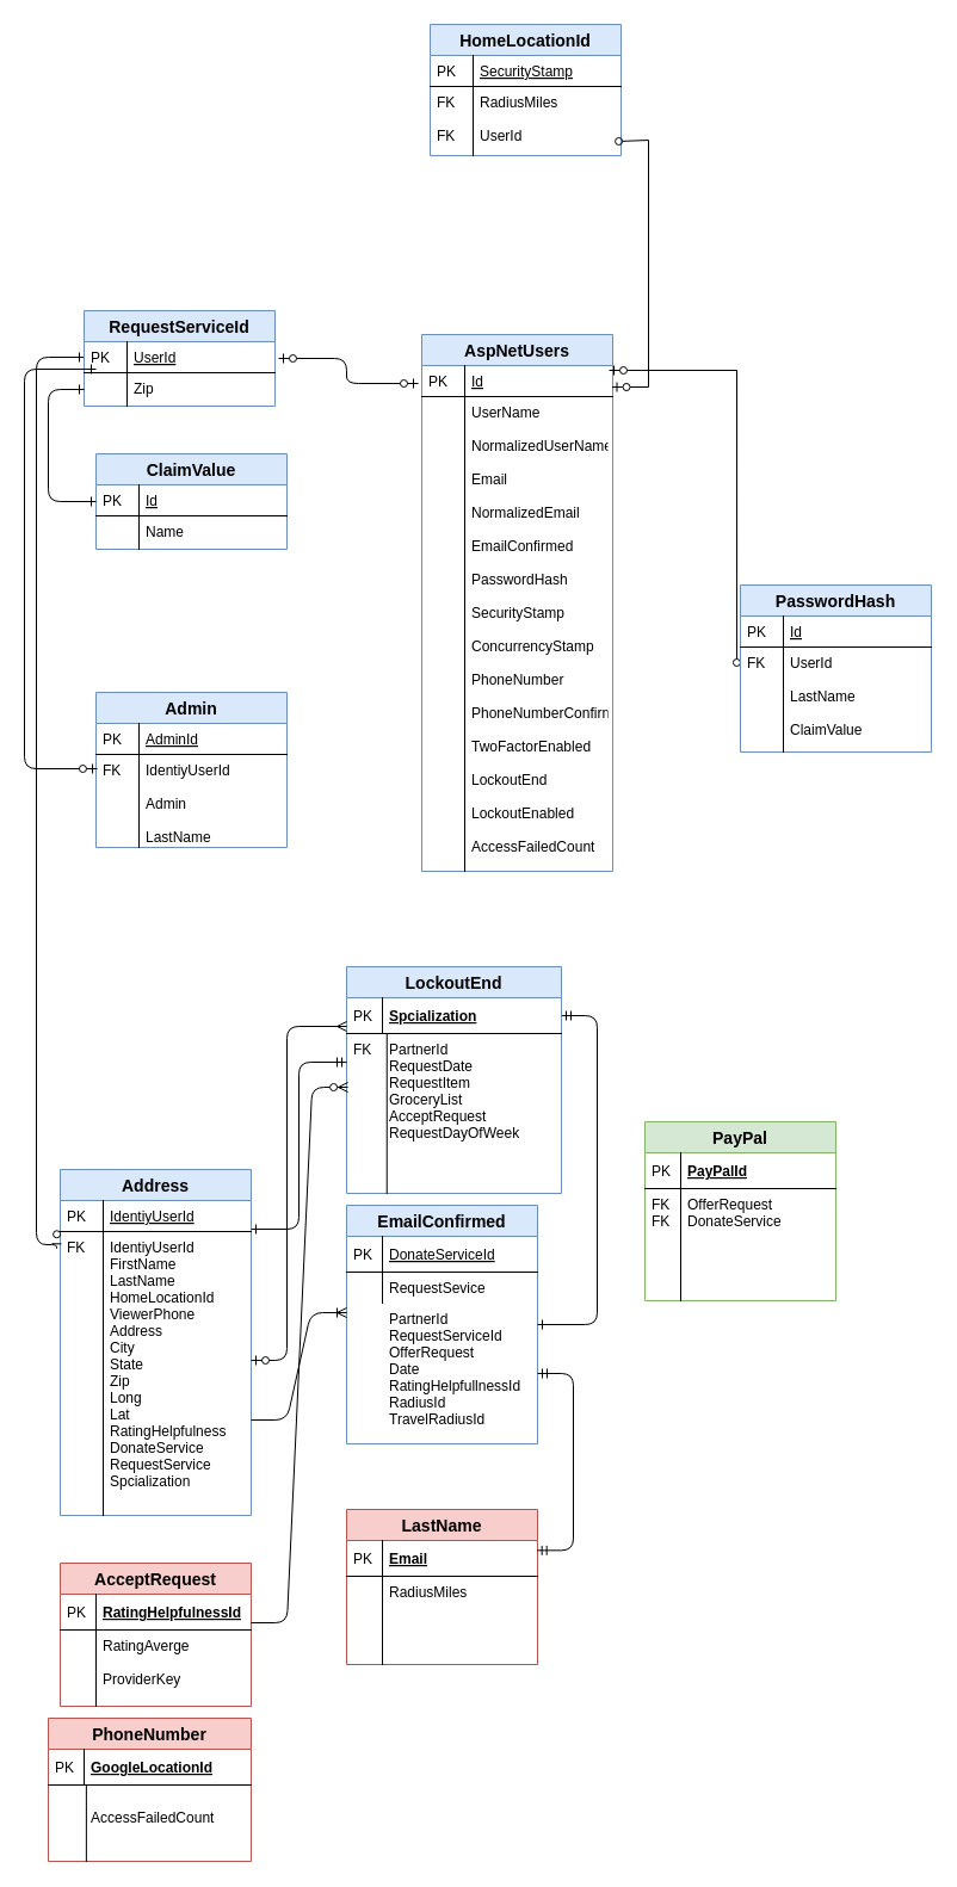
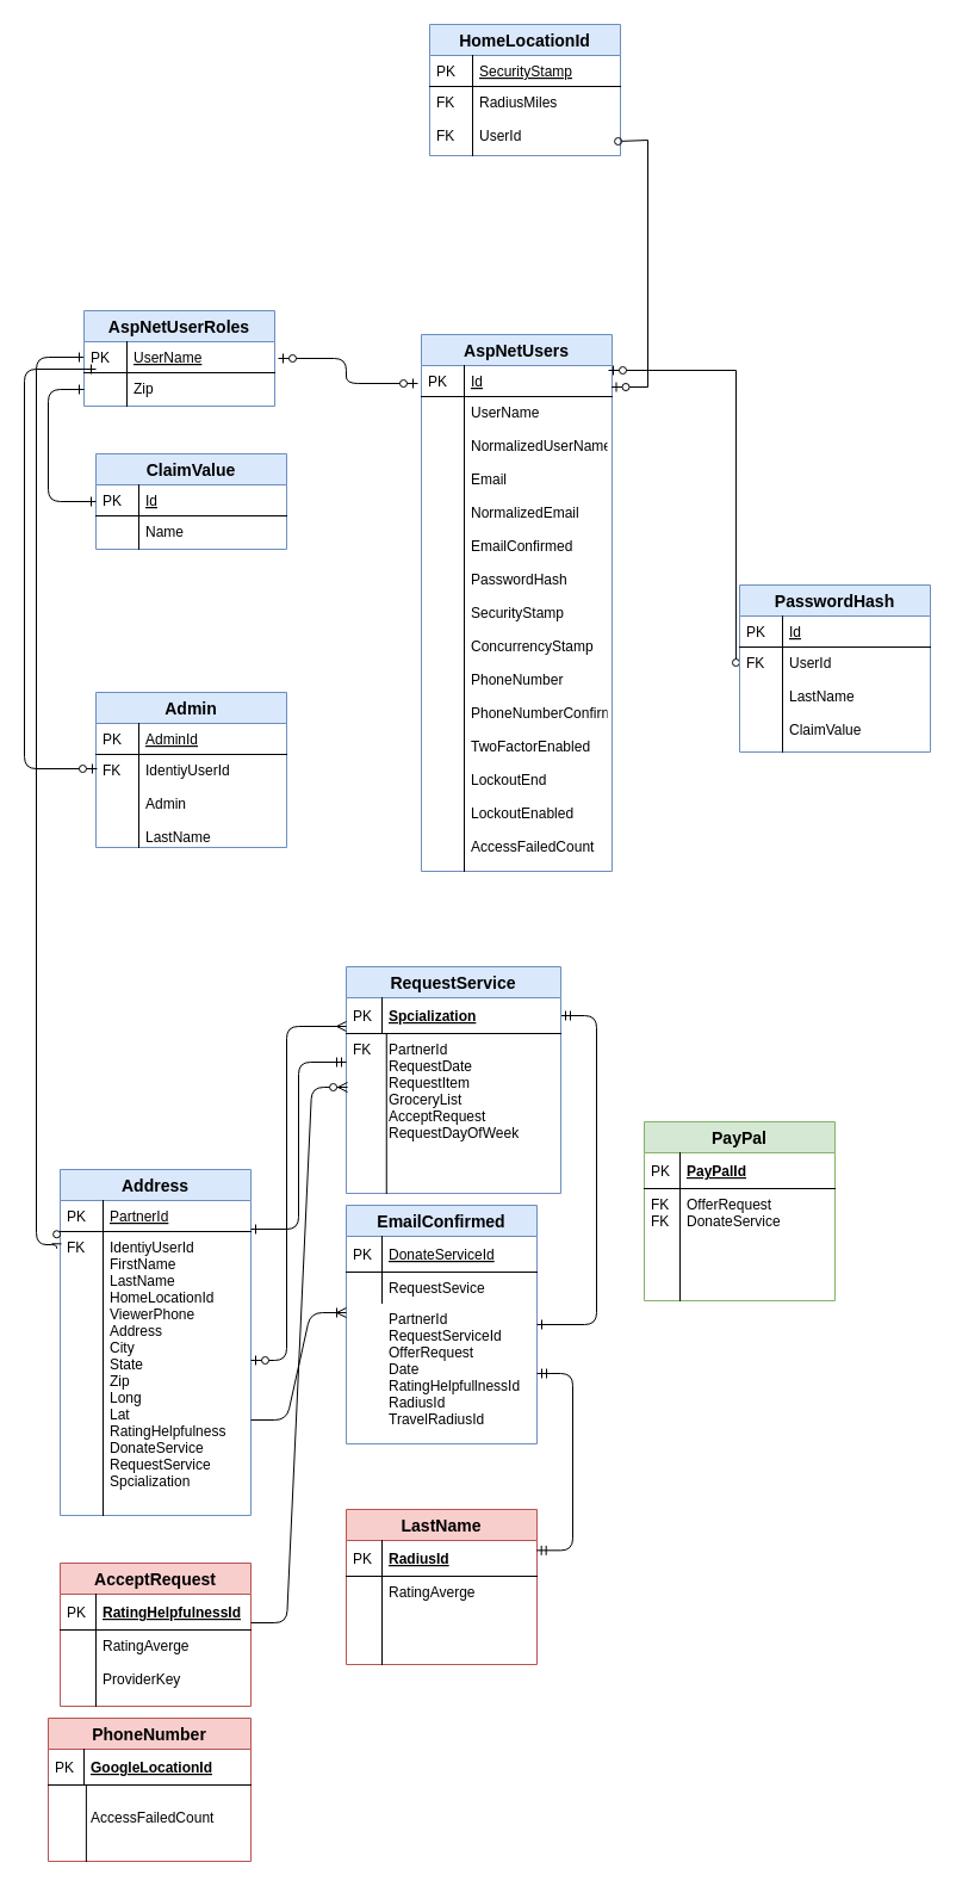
- <mxCell id="32" value="RequestServiceId" parent="1" style="swimlane;fontStyle=1;childLayout=stackLayout;horizontal=1;startSize=26;horizontalStack=0;resizeParent=1;resizeLast=0;collapsible=1;marginBottom=0;rounded=0;shadow=0;strokeWidth=1;fontSize=14;fillColor=#dae8fc;strokeColor=#6c8ebf;" vertex="1"><mxGeometry as="geometry" x="70" y="260" width="160" height="80"><mxRectangle as="alternateBounds" x="20" y="80" width="160" height="26" /></mxGeometry></mxCell>
+ <mxCell id="32" value="AspNetUserRoles" parent="1" style="swimlane;fontStyle=1;childLayout=stackLayout;horizontal=1;startSize=26;horizontalStack=0;resizeParent=1;resizeLast=0;collapsible=1;marginBottom=0;rounded=0;shadow=0;strokeWidth=1;fontSize=14;fillColor=#dae8fc;strokeColor=#6c8ebf;" vertex="1"><mxGeometry as="geometry" x="70" y="260" width="160" height="80"><mxRectangle as="alternateBounds" x="20" y="80" width="160" height="26" /></mxGeometry></mxCell>
- <mxCell id="33" value="UserId" parent="32" style="shape=partialRectangle;top=0;left=0;right=0;bottom=1;align=left;verticalAlign=top;fillColor=none;spacingLeft=40;spacingRight=4;overflow=hidden;rotatable=0;points=[[0,0.5],[1,0.5]];portConstraint=eastwest;dropTarget=0;rounded=0;shadow=0;strokeWidth=1;fontStyle=4" vertex="1"><mxGeometry as="geometry" y="26" width="160" height="26" /></mxCell>
+ <mxCell id="33" value="UserName" parent="32" style="shape=partialRectangle;top=0;left=0;right=0;bottom=1;align=left;verticalAlign=top;fillColor=none;spacingLeft=40;spacingRight=4;overflow=hidden;rotatable=0;points=[[0,0.5],[1,0.5]];portConstraint=eastwest;dropTarget=0;rounded=0;shadow=0;strokeWidth=1;fontStyle=4" vertex="1"><mxGeometry as="geometry" y="26" width="160" height="26" /></mxCell>
- <mxCell id="14" value="LockoutEnd" parent="1" style="swimlane;fontStyle=1;childLayout=stackLayout;horizontal=1;startSize=26;horizontalStack=0;resizeParent=1;resizeParentMax=0;resizeLast=0;collapsible=1;marginBottom=0;align=center;fontSize=14;fillColor=#dae8fc;strokeColor=#6c8ebf;" vertex="1"><mxGeometry as="geometry" x="290" width="180" height="190" y="810" /></mxCell>
+ <mxCell id="14" value="RequestService" parent="1" style="swimlane;fontStyle=1;childLayout=stackLayout;horizontal=1;startSize=26;horizontalStack=0;resizeParent=1;resizeParentMax=0;resizeLast=0;collapsible=1;marginBottom=0;align=center;fontSize=14;fillColor=#dae8fc;strokeColor=#6c8ebf;" vertex="1"><mxGeometry as="geometry" x="290" width="180" height="190" y="810" /></mxCell>
- <mxCell id="3" value="IdentiyUserId" parent="2" style="shape=partialRectangle;top=0;left=0;right=0;bottom=1;align=left;verticalAlign=top;fillColor=none;spacingLeft=40;spacingRight=4;overflow=hidden;rotatable=0;points=[[0,0.5],[1,0.5]];portConstraint=eastwest;dropTarget=0;rounded=0;shadow=0;strokeWidth=1;fontStyle=4" vertex="1"><mxGeometry as="geometry" y="26" width="160" height="26" /></mxCell>
+ <mxCell id="3" value="PartnerId" parent="2" style="shape=partialRectangle;top=0;left=0;right=0;bottom=1;align=left;verticalAlign=top;fillColor=none;spacingLeft=40;spacingRight=4;overflow=hidden;rotatable=0;points=[[0,0.5],[1,0.5]];portConstraint=eastwest;dropTarget=0;rounded=0;shadow=0;strokeWidth=1;fontStyle=4" vertex="1"><mxGeometry as="geometry" y="26" width="160" height="26" /></mxCell>
- <mxCell id="63" value="Email" parent="62" style="shape=partialRectangle;top=0;left=0;right=0;bottom=1;align=left;verticalAlign=middle;fillColor=none;spacingLeft=34;spacingRight=4;overflow=hidden;rotatable=0;points=[[0,0.5],[1,0.5]];portConstraint=eastwest;dropTarget=0;fontStyle=5;fontSize=12;" vertex="1"><mxGeometry as="geometry" y="26" width="160" height="30" /></mxCell>
+ <mxCell id="63" value="RadiusId" parent="62" style="shape=partialRectangle;top=0;left=0;right=0;bottom=1;align=left;verticalAlign=middle;fillColor=none;spacingLeft=34;spacingRight=4;overflow=hidden;rotatable=0;points=[[0,0.5],[1,0.5]];portConstraint=eastwest;dropTarget=0;fontStyle=5;fontSize=12;" vertex="1"><mxGeometry as="geometry" y="26" width="160" height="30" /></mxCell>
- <mxCell id="65" value="RadiusMiles&#10;" parent="62" style="shape=partialRectangle;top=0;left=0;right=0;bottom=0;align=left;verticalAlign=top;fillColor=none;spacingLeft=34;spacingRight=4;overflow=hidden;rotatable=0;points=[[0,0.5],[1,0.5]];portConstraint=eastwest;dropTarget=0;fontSize=12;" vertex="1"><mxGeometry as="geometry" y="56" width="160" height="74" /></mxCell>
+ <mxCell id="65" value="RatingAverge&#10;" parent="62" style="shape=partialRectangle;top=0;left=0;right=0;bottom=0;align=left;verticalAlign=top;fillColor=none;spacingLeft=34;spacingRight=4;overflow=hidden;rotatable=0;points=[[0,0.5],[1,0.5]];portConstraint=eastwest;dropTarget=0;fontSize=12;" vertex="1"><mxGeometry as="geometry" y="56" width="160" height="74" /></mxCell>
